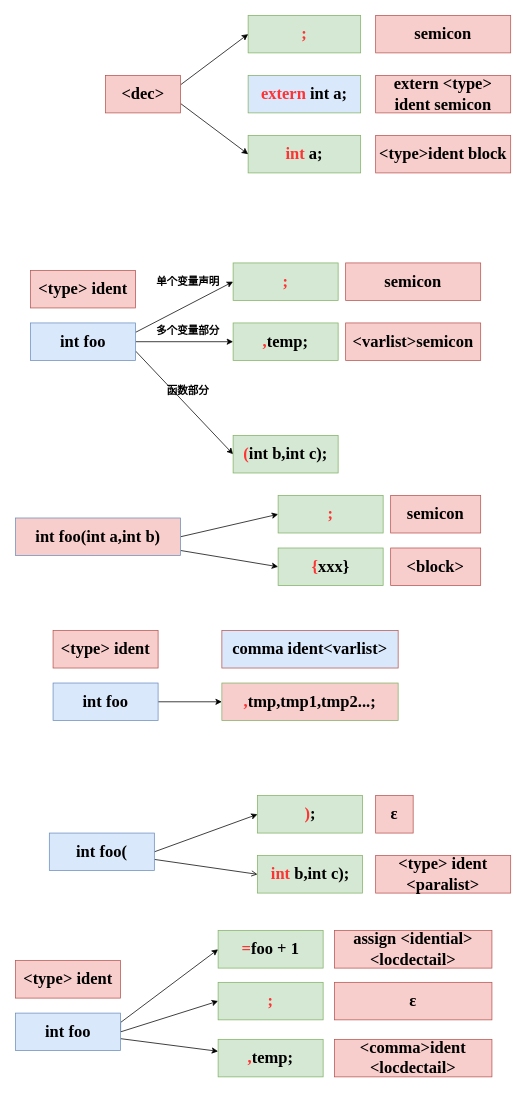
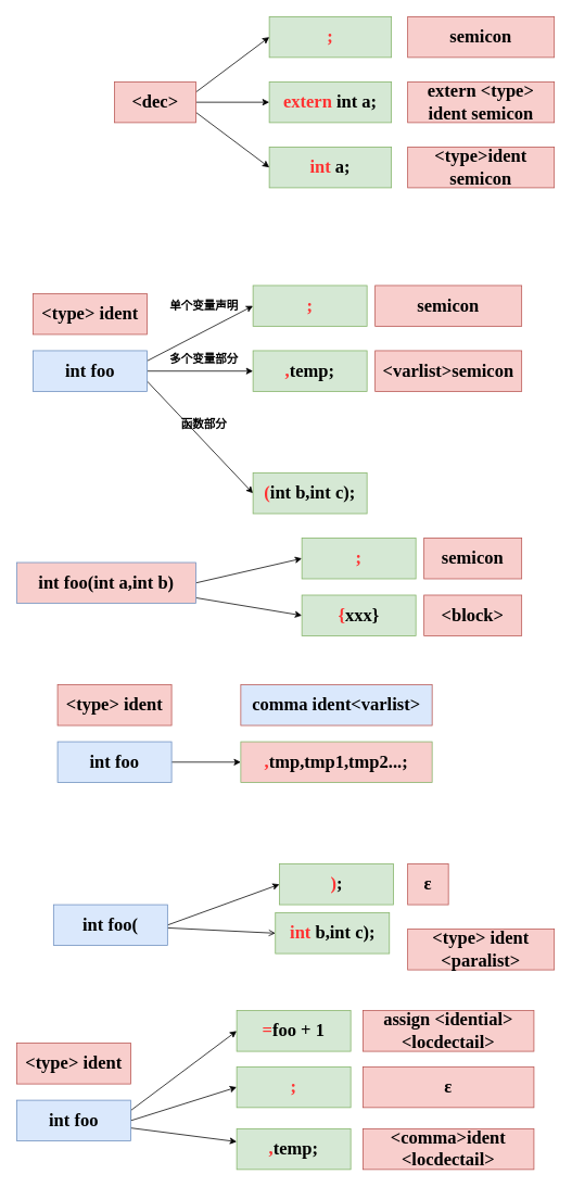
+ <mxCell id="26" style="edgeStyle=none;rounded=0;orthogonalLoop=1;jettySize=auto;html=1;exitX=1;exitY=0.5;exitDx=0;exitDy=0;entryX=0;entryY=0.5;entryDx=0;entryDy=0;" edge="1" parent="1" source="28" target="22"><mxGeometry relative="1" as="geometry" /></mxCell>
- <mxCell id="22" value="&lt;font face=&quot;Comic Sans MS&quot;&gt;&lt;span style=&quot;font-size: 22px&quot;&gt;&lt;b&gt;&lt;font color=&quot;#ff3333&quot;&gt;extern&lt;/font&gt; int a;&lt;/b&gt;&lt;/span&gt;&lt;/font&gt;" style="rounded=0;whiteSpace=wrap;html=1;fillColor=#dae8fc;strokeColor=#82b366;" vertex="1" parent="1"><mxGeometry x="330" y="100" width="150" height="50" as="geometry" /></mxCell>
+ <mxCell id="22" value="&lt;font face=&quot;Comic Sans MS&quot;&gt;&lt;span style=&quot;font-size: 22px&quot;&gt;&lt;b&gt;&lt;font color=&quot;#ff3333&quot;&gt;extern&lt;/font&gt; int a;&lt;/b&gt;&lt;/span&gt;&lt;/font&gt;" style="rounded=0;whiteSpace=wrap;html=1;fillColor=#d5e8d4;strokeColor=#82b366;" vertex="1" parent="1"><mxGeometry x="330" y="100" width="150" height="50" as="geometry" /></mxCell>
- <mxCell id="31" value="&lt;font face=&quot;Comic Sans MS&quot;&gt;&lt;span style=&quot;font-size: 22px&quot;&gt;&lt;b&gt;&amp;lt;type&amp;gt;ident block&lt;/b&gt;&lt;/span&gt;&lt;/font&gt;" style="rounded=0;whiteSpace=wrap;html=1;fillColor=#f8cecc;strokeColor=#b85450;" vertex="1" parent="1"><mxGeometry x="500" y="180" width="180" height="50" as="geometry" /></mxCell>
+ <mxCell id="31" value="&lt;font face=&quot;Comic Sans MS&quot;&gt;&lt;span style=&quot;font-size: 22px&quot;&gt;&lt;b&gt;&amp;lt;type&amp;gt;ident semicon&lt;/b&gt;&lt;/span&gt;&lt;/font&gt;" style="rounded=0;whiteSpace=wrap;html=1;fillColor=#f8cecc;strokeColor=#b85450;" vertex="1" parent="1"><mxGeometry x="500" y="180" width="180" height="50" as="geometry" /></mxCell>
- <mxCell id="40" value="&lt;b&gt;&lt;font face=&quot;Comic Sans MS&quot; style=&quot;font-size: 22px&quot;&gt;&lt;font color=&quot;#ff3333&quot;&gt;int&lt;/font&gt; b,int c);&lt;/font&gt;&lt;/b&gt;" style="rounded=0;whiteSpace=wrap;html=1;fillColor=#d5e8d4;strokeColor=#82b366;" vertex="1" parent="1"><mxGeometry x="342.5" y="1140" width="140" height="50" as="geometry" /></mxCell>
+ <mxCell id="40" value="&lt;b&gt;&lt;font face=&quot;Comic Sans MS&quot; style=&quot;font-size: 22px&quot;&gt;&lt;font color=&quot;#ff3333&quot;&gt;int&lt;/font&gt; b,int c);&lt;/font&gt;&lt;/b&gt;" style="rounded=0;whiteSpace=wrap;html=1;fillColor=#d5e8d4;strokeColor=#82b366;" vertex="1" parent="1"><mxGeometry x="337.5" y="1120" width="140" height="50" as="geometry" /></mxCell>
